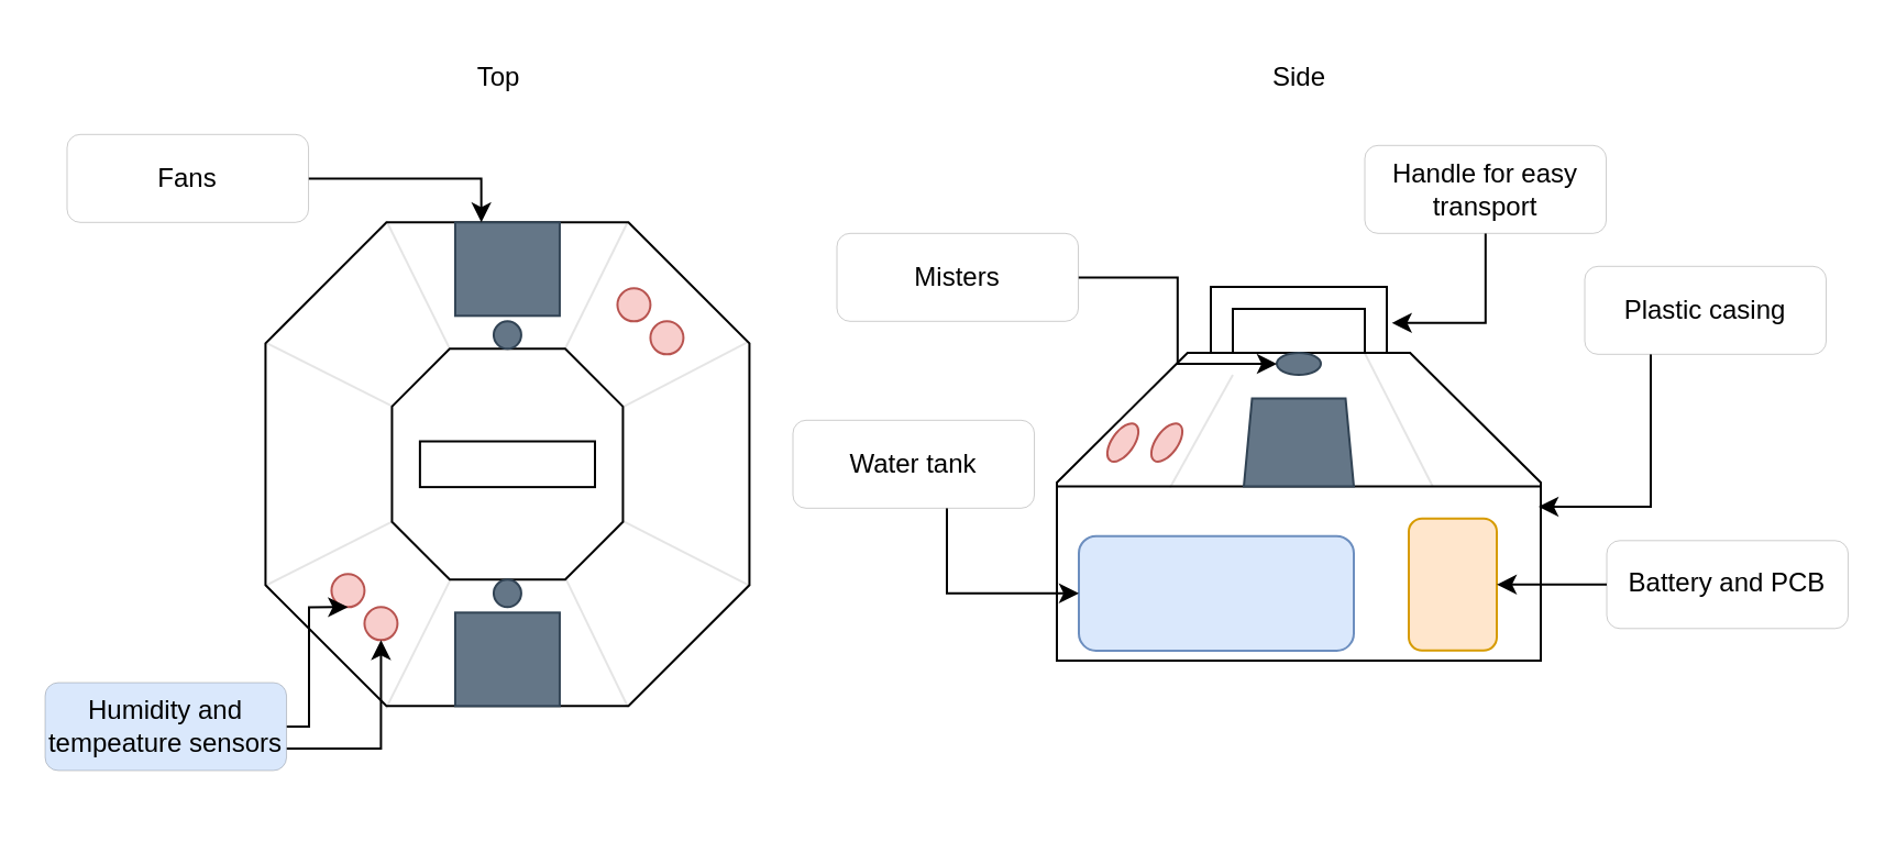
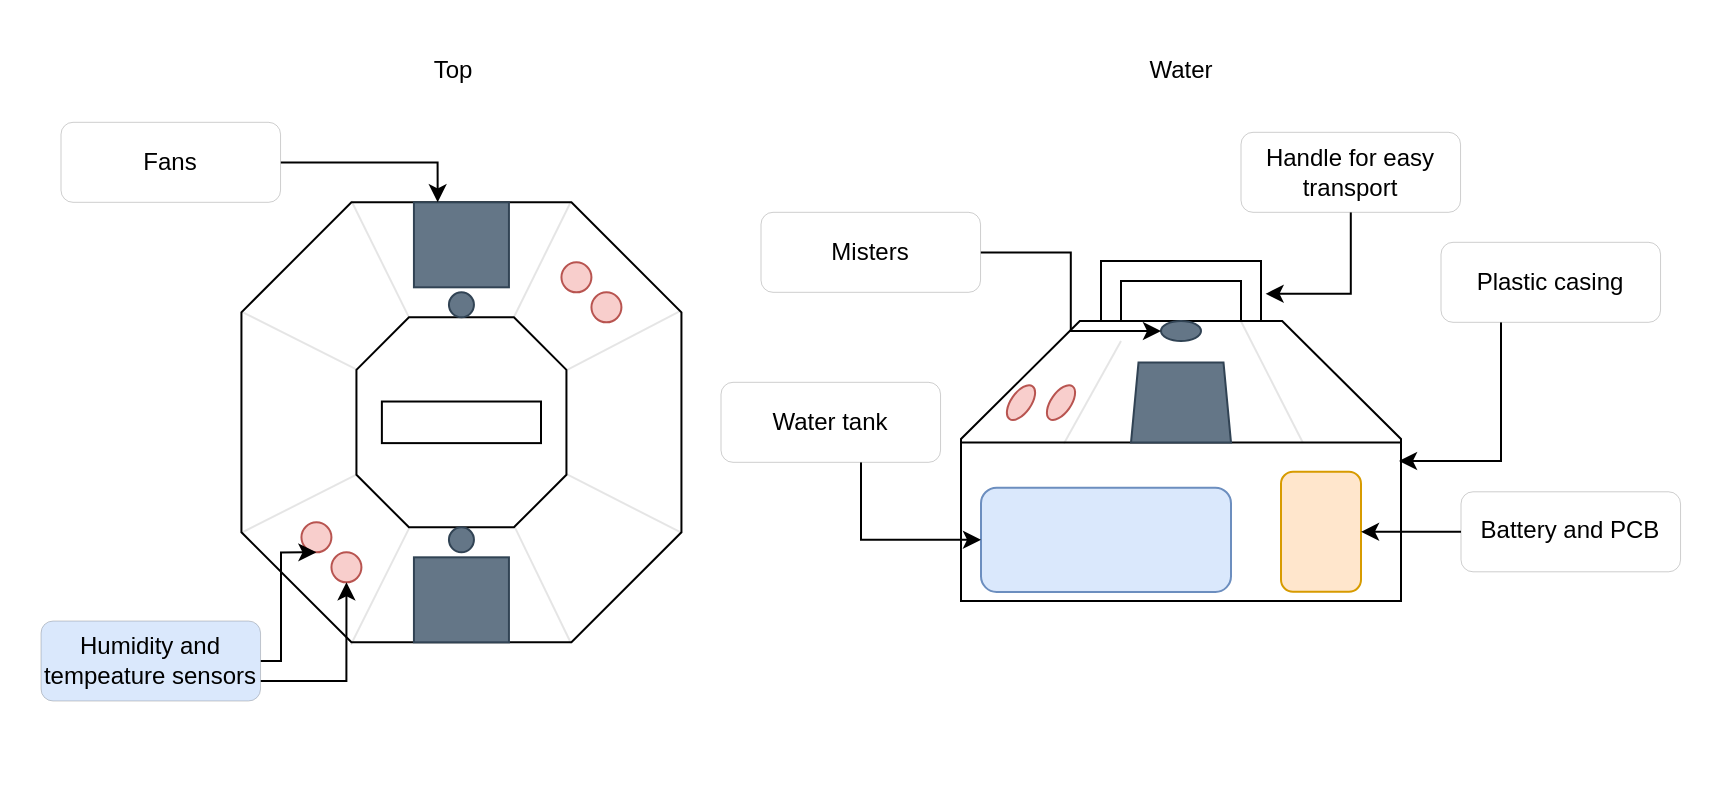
- <mxCell id="30" value="Side" style="text;html=1;align=center;verticalAlign=middle;resizable=0;points=[];autosize=1;strokeColor=none;fillColor=none;" vertex="1" parent="1"><mxGeometry x="565" y="20" width="50" height="30" as="geometry" /></mxCell>
+ <mxCell id="30" value="Water" style="text;html=1;align=center;verticalAlign=middle;resizable=0;points=[];autosize=1;strokeColor=none;fillColor=none;" vertex="1" parent="1"><mxGeometry x="565" y="20" width="50" height="30" as="geometry" /></mxCell>
